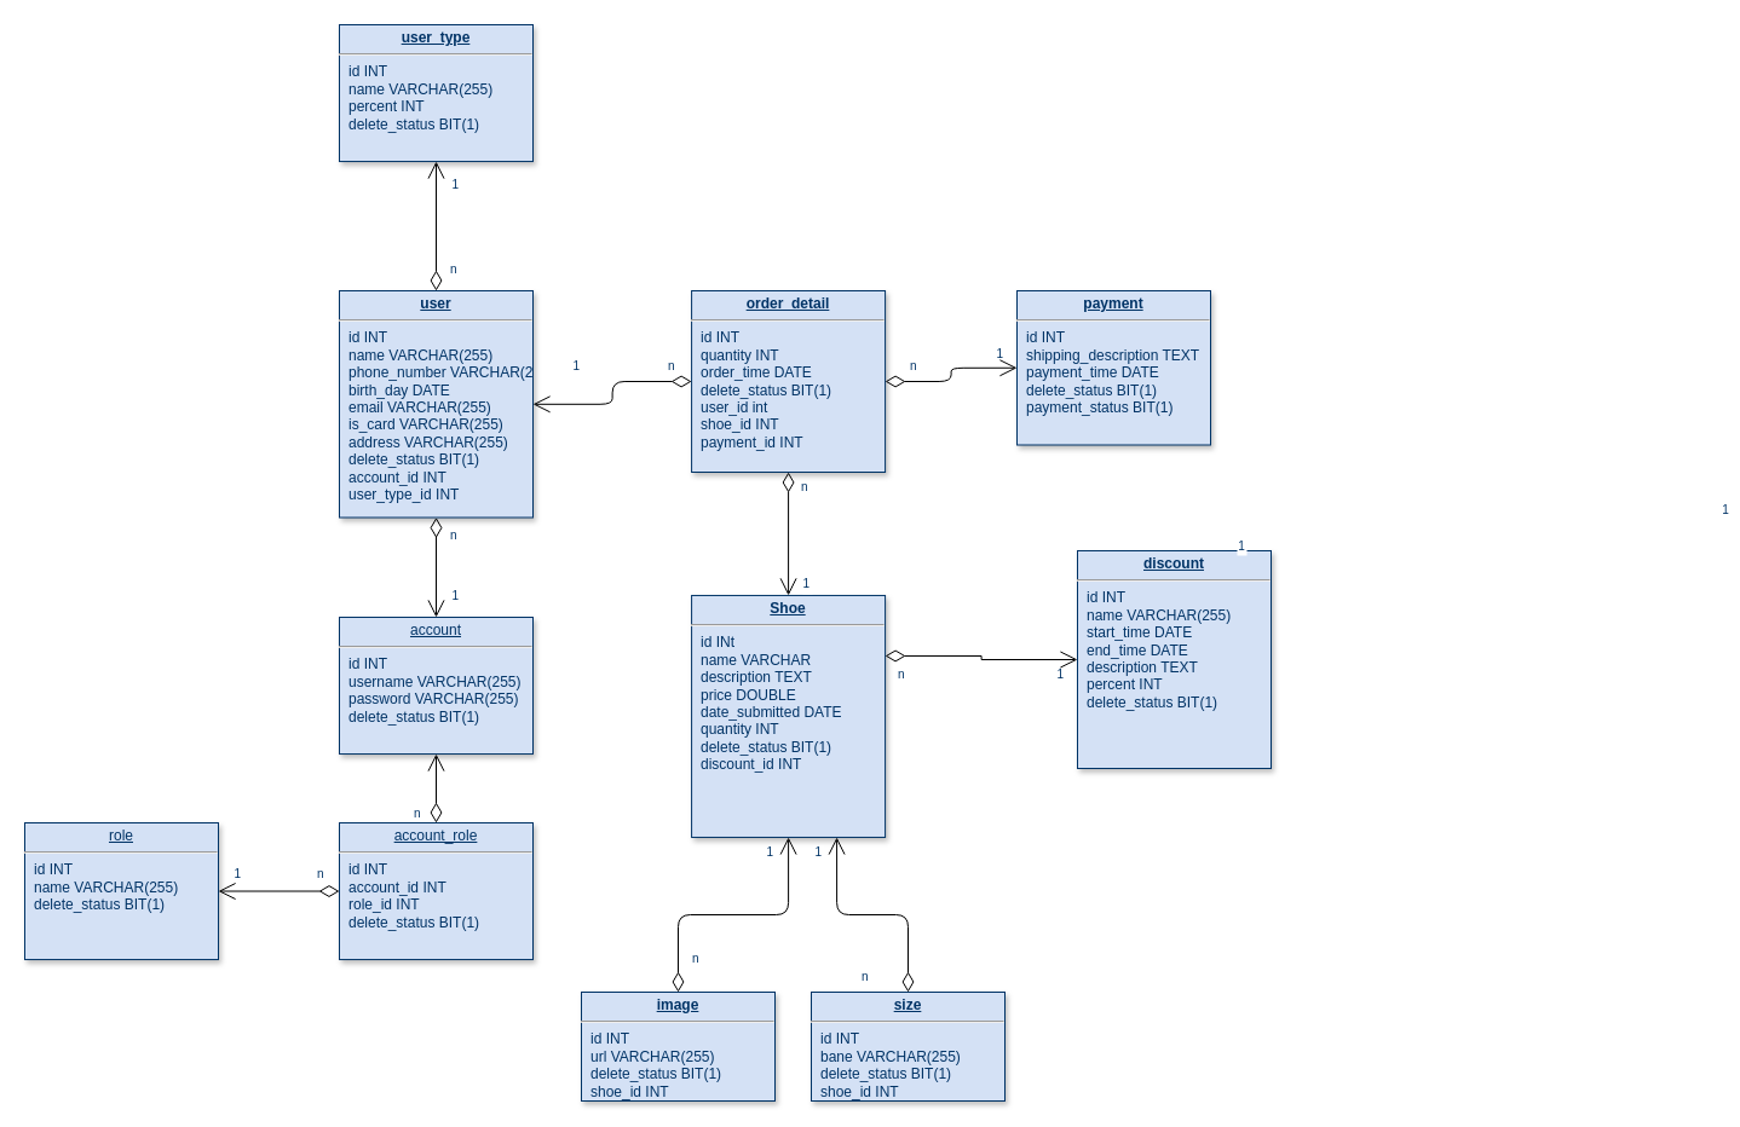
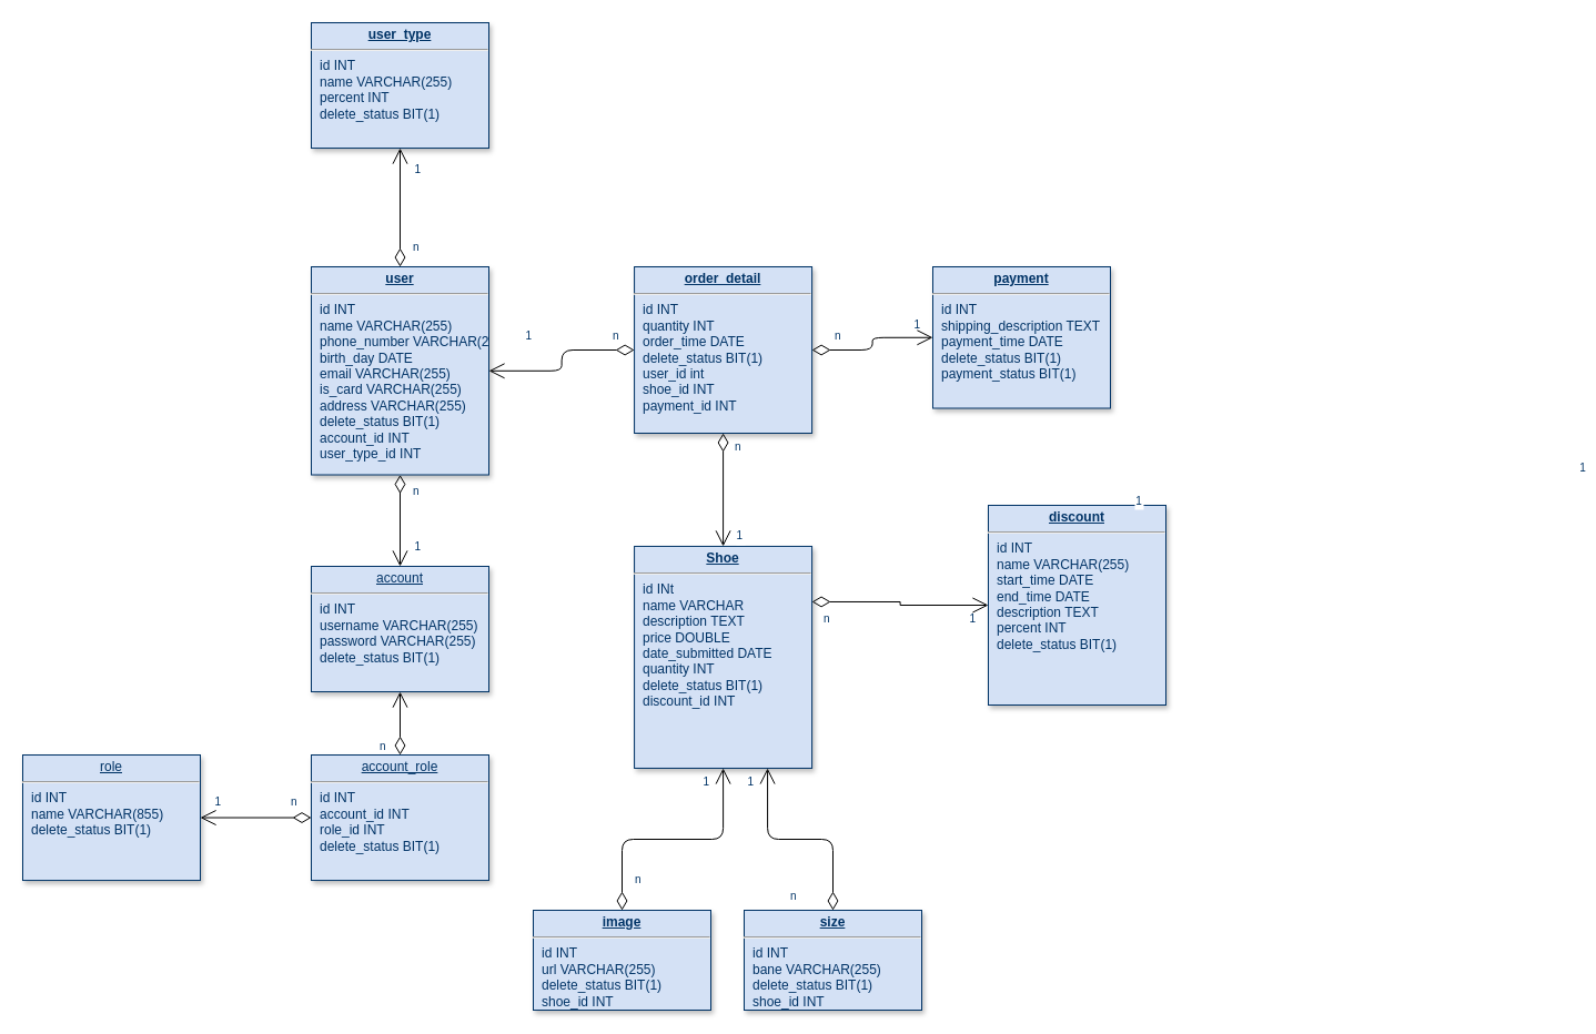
- <mxCell id="41" value="&lt;p style=&quot;margin: 0px; margin-top: 4px; text-align: center; text-decoration: underline;&quot;&gt;role&lt;/p&gt;&lt;hr&gt;&lt;p style=&quot;margin: 0px; margin-left: 8px;&quot;&gt;id INT&lt;/p&gt;&lt;p style=&quot;margin: 0px; margin-left: 8px;&quot;&gt;name VARCHAR(255)&lt;/p&gt;&lt;p style=&quot;margin: 0px; margin-left: 8px;&quot;&gt;delete_status BIT(1)&lt;/p&gt;" style="verticalAlign=top;align=left;overflow=fill;fontSize=12;fontFamily=Helvetica;html=1;strokeColor=#003366;shadow=1;fillColor=#D4E1F5;fontColor=#003366" vertex="1" parent="1"><mxGeometry x="20" y="680" width="160" height="113.04" as="geometry" /></mxCell>
+ <mxCell id="41" value="&lt;p style=&quot;margin: 0px; margin-top: 4px; text-align: center; text-decoration: underline;&quot;&gt;role&lt;/p&gt;&lt;hr&gt;&lt;p style=&quot;margin: 0px; margin-left: 8px;&quot;&gt;id INT&lt;/p&gt;&lt;p style=&quot;margin: 0px; margin-left: 8px;&quot;&gt;name VARCHAR(855)&lt;/p&gt;&lt;p style=&quot;margin: 0px; margin-left: 8px;&quot;&gt;delete_status BIT(1)&lt;/p&gt;" style="verticalAlign=top;align=left;overflow=fill;fontSize=12;fontFamily=Helvetica;html=1;strokeColor=#003366;shadow=1;fillColor=#D4E1F5;fontColor=#003366" vertex="1" parent="1"><mxGeometry x="20" y="680" width="160" height="113.04" as="geometry" /></mxCell>
